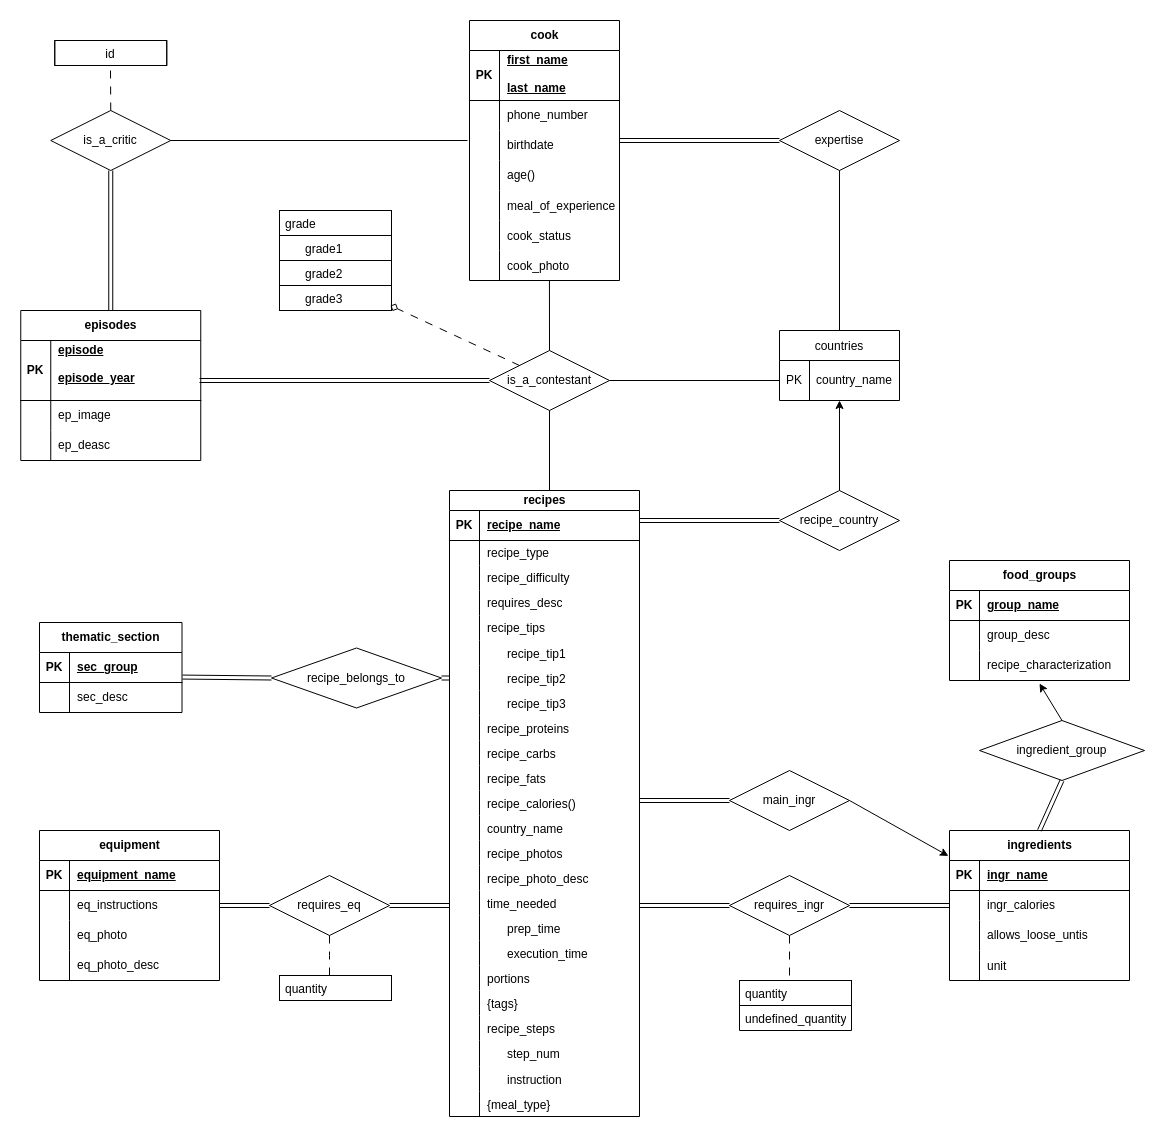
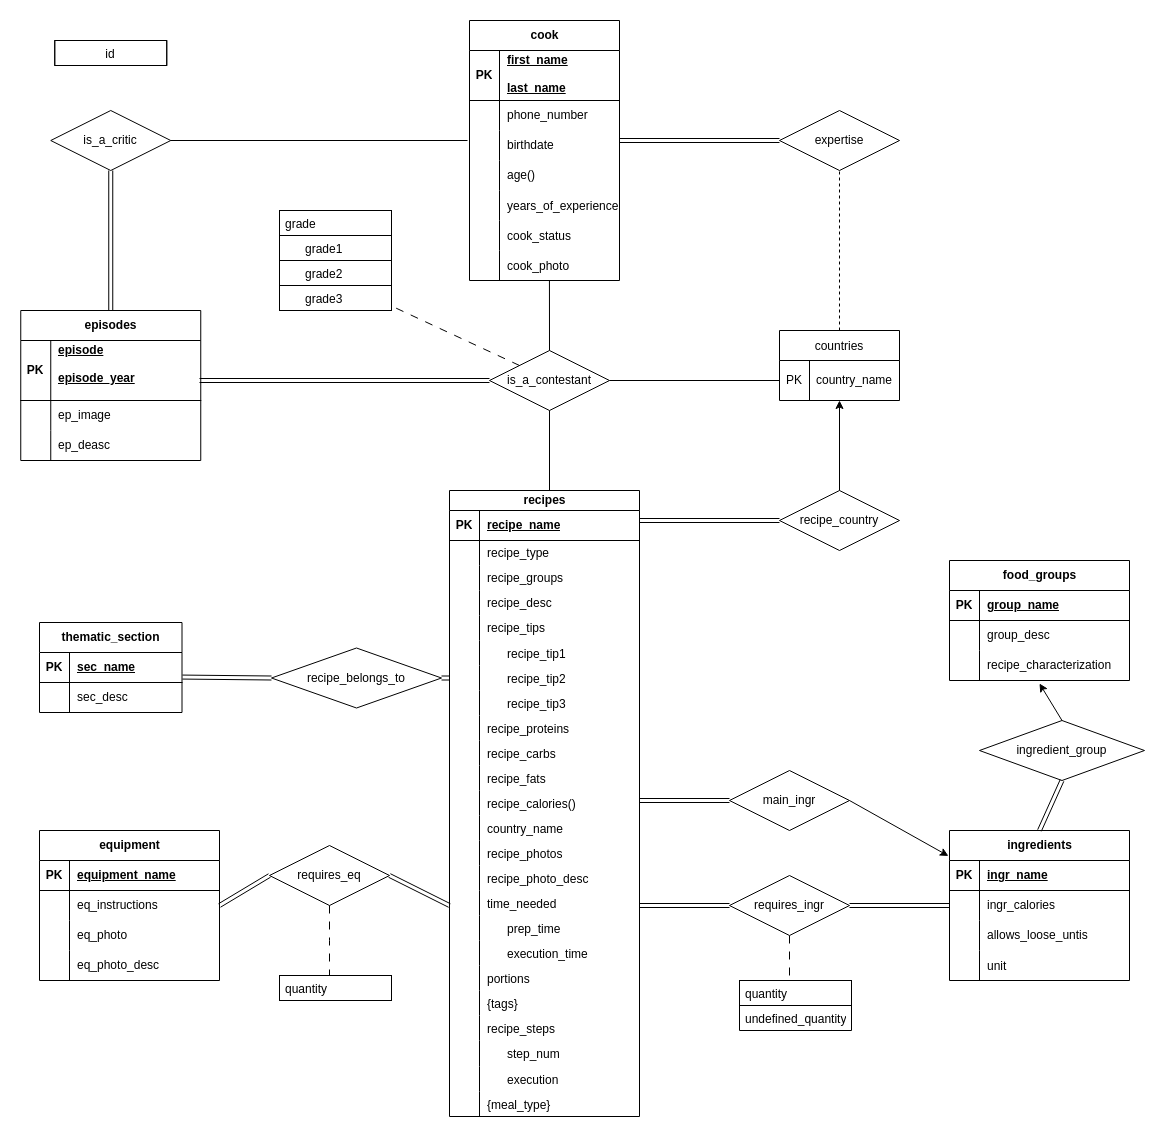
- <mxCell id="193" style="rounded=0;orthogonalLoop=1;jettySize=auto;html=1;exitX=0.5;exitY=0;exitDx=0;exitDy=0;entryX=0.498;entryY=0.745;entryDx=0;entryDy=0;entryPerimeter=0;endArrow=none;endFill=0;dashed=1;dashPattern=8 8;" edge="1" parent="1" source="34" target="192"><mxGeometry relative="1" as="geometry" /></mxCell>
- <mxCell id="17" value="meal_of_experience" style="shape=partialRectangle;connectable=0;fillColor=none;top=0;left=0;bottom=0;right=0;align=left;spacingLeft=6;overflow=hidden;" parent="15" vertex="1"><mxGeometry x="30" width="120" height="30" as="geometry"><mxRectangle width="120" height="30" as="alternateBounds" /></mxGeometry></mxCell>
+ <mxCell id="17" value="years_of_experience" style="shape=partialRectangle;connectable=0;fillColor=none;top=0;left=0;bottom=0;right=0;align=left;spacingLeft=6;overflow=hidden;" parent="15" vertex="1"><mxGeometry x="30" width="120" height="30" as="geometry"><mxRectangle width="120" height="30" as="alternateBounds" /></mxGeometry></mxCell>
- <mxCell id="178" value="" style="endArrow=none;html=1;rounded=0;exitX=0.5;exitY=0;exitDx=0;exitDy=0;entryX=0.5;entryY=1;entryDx=0;entryDy=0;" parent="1" source="36" target="40" edge="1"><mxGeometry relative="1" as="geometry"><mxPoint x="659" y="220" as="sourcePoint" /><mxPoint x="819" y="220" as="targetPoint" /></mxGeometry></mxCell>
+ <mxCell id="178" value="" style="endArrow=none;html=1;rounded=0;exitX=0.5;exitY=0;exitDx=0;exitDy=0;entryX=0.5;entryY=1;entryDx=0;entryDy=0;dashed=1;" parent="1" source="36" target="40" edge="1"><mxGeometry relative="1" as="geometry"><mxPoint x="659" y="220" as="sourcePoint" /><mxPoint x="819" y="220" as="targetPoint" /></mxGeometry></mxCell>
- <mxCell id="199" style="rounded=0;orthogonalLoop=1;jettySize=auto;html=1;exitX=0;exitY=0;exitDx=0;exitDy=0;entryX=0.91;entryY=0.66;entryDx=0;entryDy=0;entryPerimeter=0;endArrow=diamond;endFill=0;dashed=1;dashPattern=8 8;" edge="1" parent="1" source="129" target="198"><mxGeometry relative="1" as="geometry" /></mxCell>
+ <mxCell id="199" style="rounded=0;orthogonalLoop=1;jettySize=auto;html=1;exitX=0;exitY=0;exitDx=0;exitDy=0;entryX=0.91;entryY=0.66;entryDx=0;entryDy=0;entryPerimeter=0;endArrow=none;endFill=0;dashed=1;dashPattern=8 8;" edge="1" parent="1" source="129" target="198"><mxGeometry relative="1" as="geometry" /></mxCell>
- <mxCell id="51" value="recipe_difficulty" style="shape=partialRectangle;connectable=0;fillColor=none;top=0;left=0;bottom=0;right=0;align=left;spacingLeft=6;overflow=hidden;whiteSpace=wrap;html=1;" parent="49" vertex="1"><mxGeometry x="30" width="160" height="25" as="geometry"><mxRectangle width="160" height="25" as="alternateBounds" /></mxGeometry></mxCell>
+ <mxCell id="51" value="recipe_groups" style="shape=partialRectangle;connectable=0;fillColor=none;top=0;left=0;bottom=0;right=0;align=left;spacingLeft=6;overflow=hidden;whiteSpace=wrap;html=1;" parent="49" vertex="1"><mxGeometry x="30" width="160" height="25" as="geometry"><mxRectangle width="160" height="25" as="alternateBounds" /></mxGeometry></mxCell>
- <mxCell id="54" value="requires_desc" style="shape=partialRectangle;connectable=0;fillColor=none;top=0;left=0;bottom=0;right=0;align=left;spacingLeft=6;overflow=hidden;whiteSpace=wrap;html=1;" parent="52" vertex="1"><mxGeometry x="30" width="160" height="25" as="geometry"><mxRectangle width="160" height="25" as="alternateBounds" /></mxGeometry></mxCell>
+ <mxCell id="54" value="recipe_desc" style="shape=partialRectangle;connectable=0;fillColor=none;top=0;left=0;bottom=0;right=0;align=left;spacingLeft=6;overflow=hidden;whiteSpace=wrap;html=1;" parent="52" vertex="1"><mxGeometry x="30" width="160" height="25" as="geometry"><mxRectangle width="160" height="25" as="alternateBounds" /></mxGeometry></mxCell>
- <mxCell id="134" value="sec_group" style="shape=partialRectangle;connectable=0;fillColor=none;top=0;left=0;bottom=0;right=0;align=left;spacingLeft=6;fontStyle=5;overflow=hidden;whiteSpace=wrap;html=1;" parent="132" vertex="1"><mxGeometry x="30" width="112.5" height="30" as="geometry"><mxRectangle width="112.5" height="30" as="alternateBounds" /></mxGeometry></mxCell>
+ <mxCell id="134" value="sec_name" style="shape=partialRectangle;connectable=0;fillColor=none;top=0;left=0;bottom=0;right=0;align=left;spacingLeft=6;fontStyle=5;overflow=hidden;whiteSpace=wrap;html=1;" parent="132" vertex="1"><mxGeometry x="30" width="112.5" height="30" as="geometry"><mxRectangle width="112.5" height="30" as="alternateBounds" /></mxGeometry></mxCell>
- <mxCell id="128" value="requires_eq" style="shape=rhombus;perimeter=rhombusPerimeter;whiteSpace=wrap;html=1;align=center;" parent="1" vertex="1"><mxGeometry x="269" y="875" width="120" height="60" as="geometry" /></mxCell>
+ <mxCell id="128" value="requires_eq" style="shape=rhombus;perimeter=rhombusPerimeter;whiteSpace=wrap;html=1;align=center;" parent="1" vertex="1"><mxGeometry x="269" y="845" width="120" height="60" as="geometry" /></mxCell>
- <mxCell id="111" value="      instruction" style="shape=partialRectangle;connectable=0;fillColor=none;top=0;left=0;bottom=0;right=0;align=left;spacingLeft=6;overflow=hidden;" parent="109" vertex="1"><mxGeometry x="30" width="160" height="25" as="geometry"><mxRectangle width="160" height="25" as="alternateBounds" /></mxGeometry></mxCell>
+ <mxCell id="111" value="      execution" style="shape=partialRectangle;connectable=0;fillColor=none;top=0;left=0;bottom=0;right=0;align=left;spacingLeft=6;overflow=hidden;" parent="109" vertex="1"><mxGeometry x="30" width="160" height="25" as="geometry"><mxRectangle width="160" height="25" as="alternateBounds" /></mxGeometry></mxCell>
